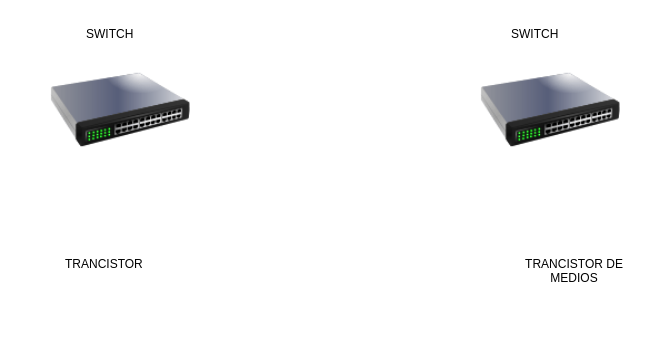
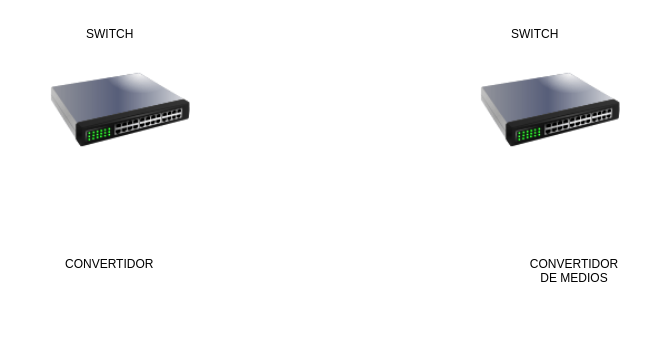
- <mxCell id="7" value="TRANCISTOR" style="text;strokeColor=none;fillColor=none;spacingLeft=4;spacingRight=4;overflow=hidden;rotatable=0;points=[[0,0.5],[1,0.5]];portConstraint=eastwest;fontSize=12;whiteSpace=wrap;html=1;" vertex="1" parent="1"><mxGeometry x="44" y="250" width="110" height="60" as="geometry" /></mxCell>
+ <mxCell id="7" value="CONVERTIDOR" style="text;strokeColor=none;fillColor=none;spacingLeft=4;spacingRight=4;overflow=hidden;rotatable=0;points=[[0,0.5],[1,0.5]];portConstraint=eastwest;fontSize=12;whiteSpace=wrap;html=1;" vertex="1" parent="1"><mxGeometry x="44" y="250" width="110" height="60" as="geometry" /></mxCell>
- <mxCell id="8" value="TRANCISTOR DE MEDIOS" style="text;strokeColor=none;fillColor=none;spacingLeft=4;spacingRight=4;overflow=hidden;rotatable=0;points=[[0,0.5],[1,0.5]];portConstraint=eastwest;fontSize=12;whiteSpace=wrap;html=1;align=center;" vertex="1" parent="1"><mxGeometry x="504" y="250" width="110" height="60" as="geometry" /></mxCell>
+ <mxCell id="8" value="CONVERTIDOR DE MEDIOS" style="text;strokeColor=none;fillColor=none;spacingLeft=4;spacingRight=4;overflow=hidden;rotatable=0;points=[[0,0.5],[1,0.5]];portConstraint=eastwest;fontSize=12;whiteSpace=wrap;html=1;align=center;" vertex="1" parent="1"><mxGeometry x="504" y="250" width="110" height="60" as="geometry" /></mxCell>
